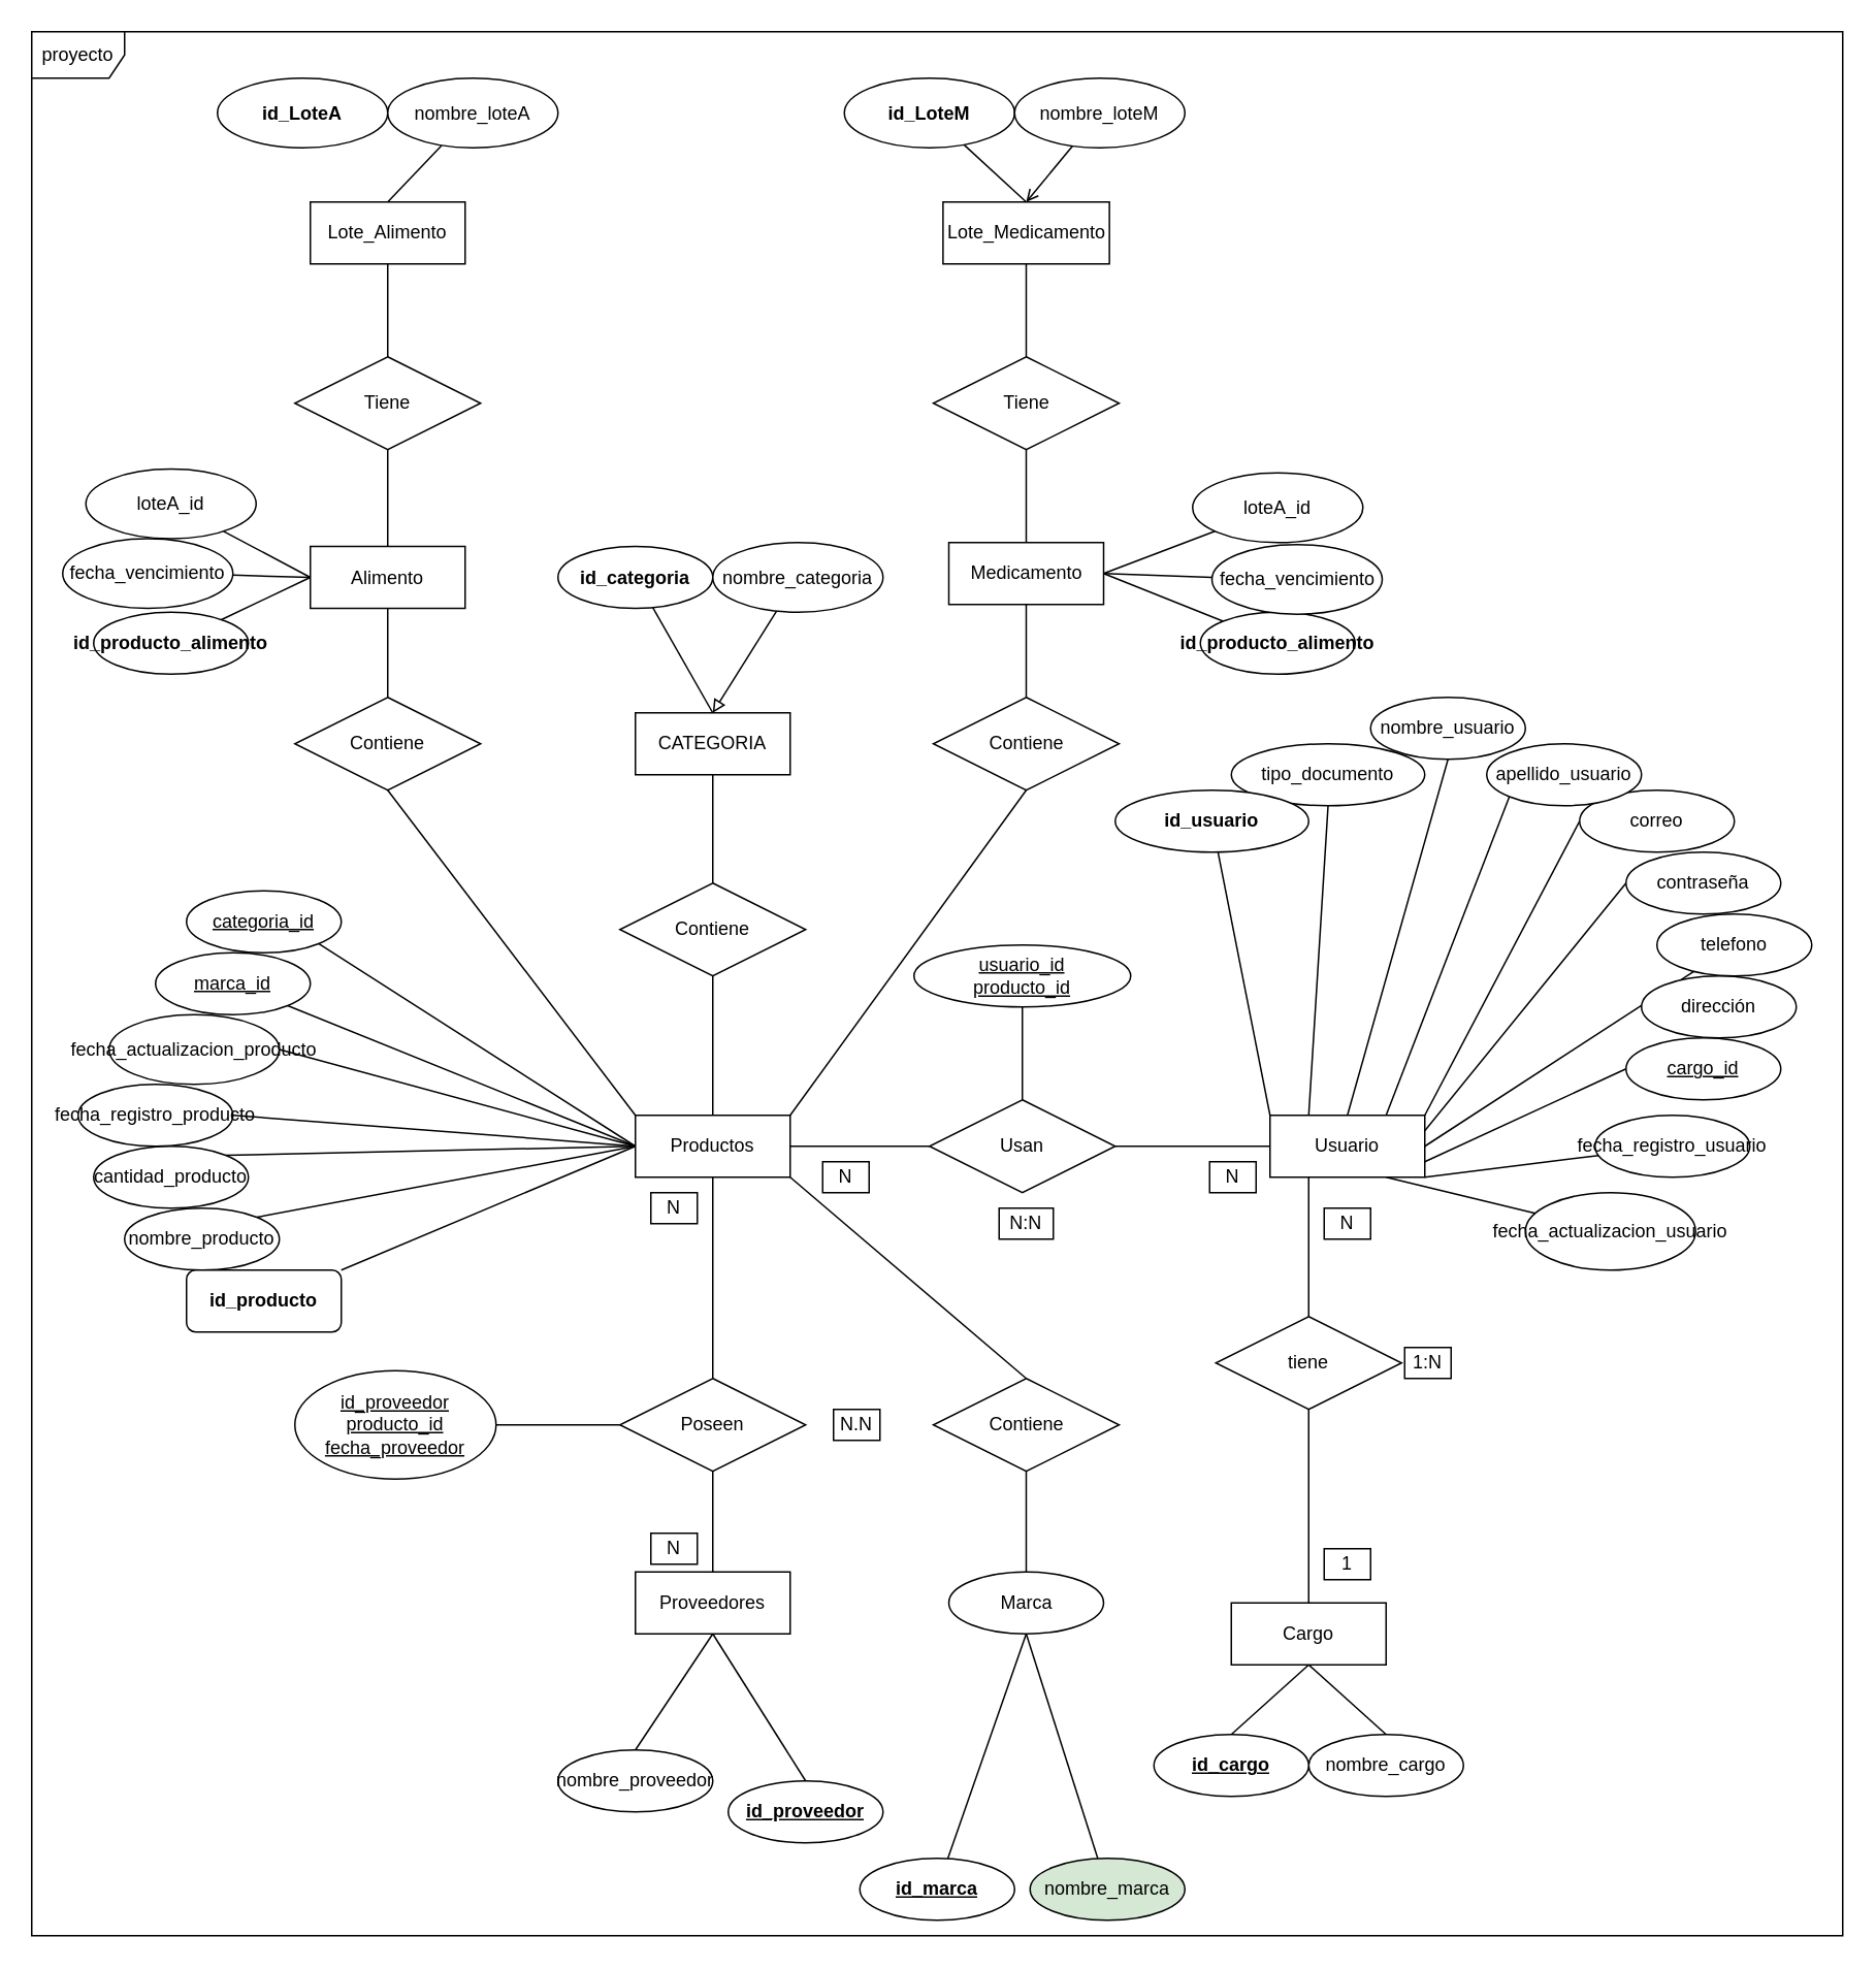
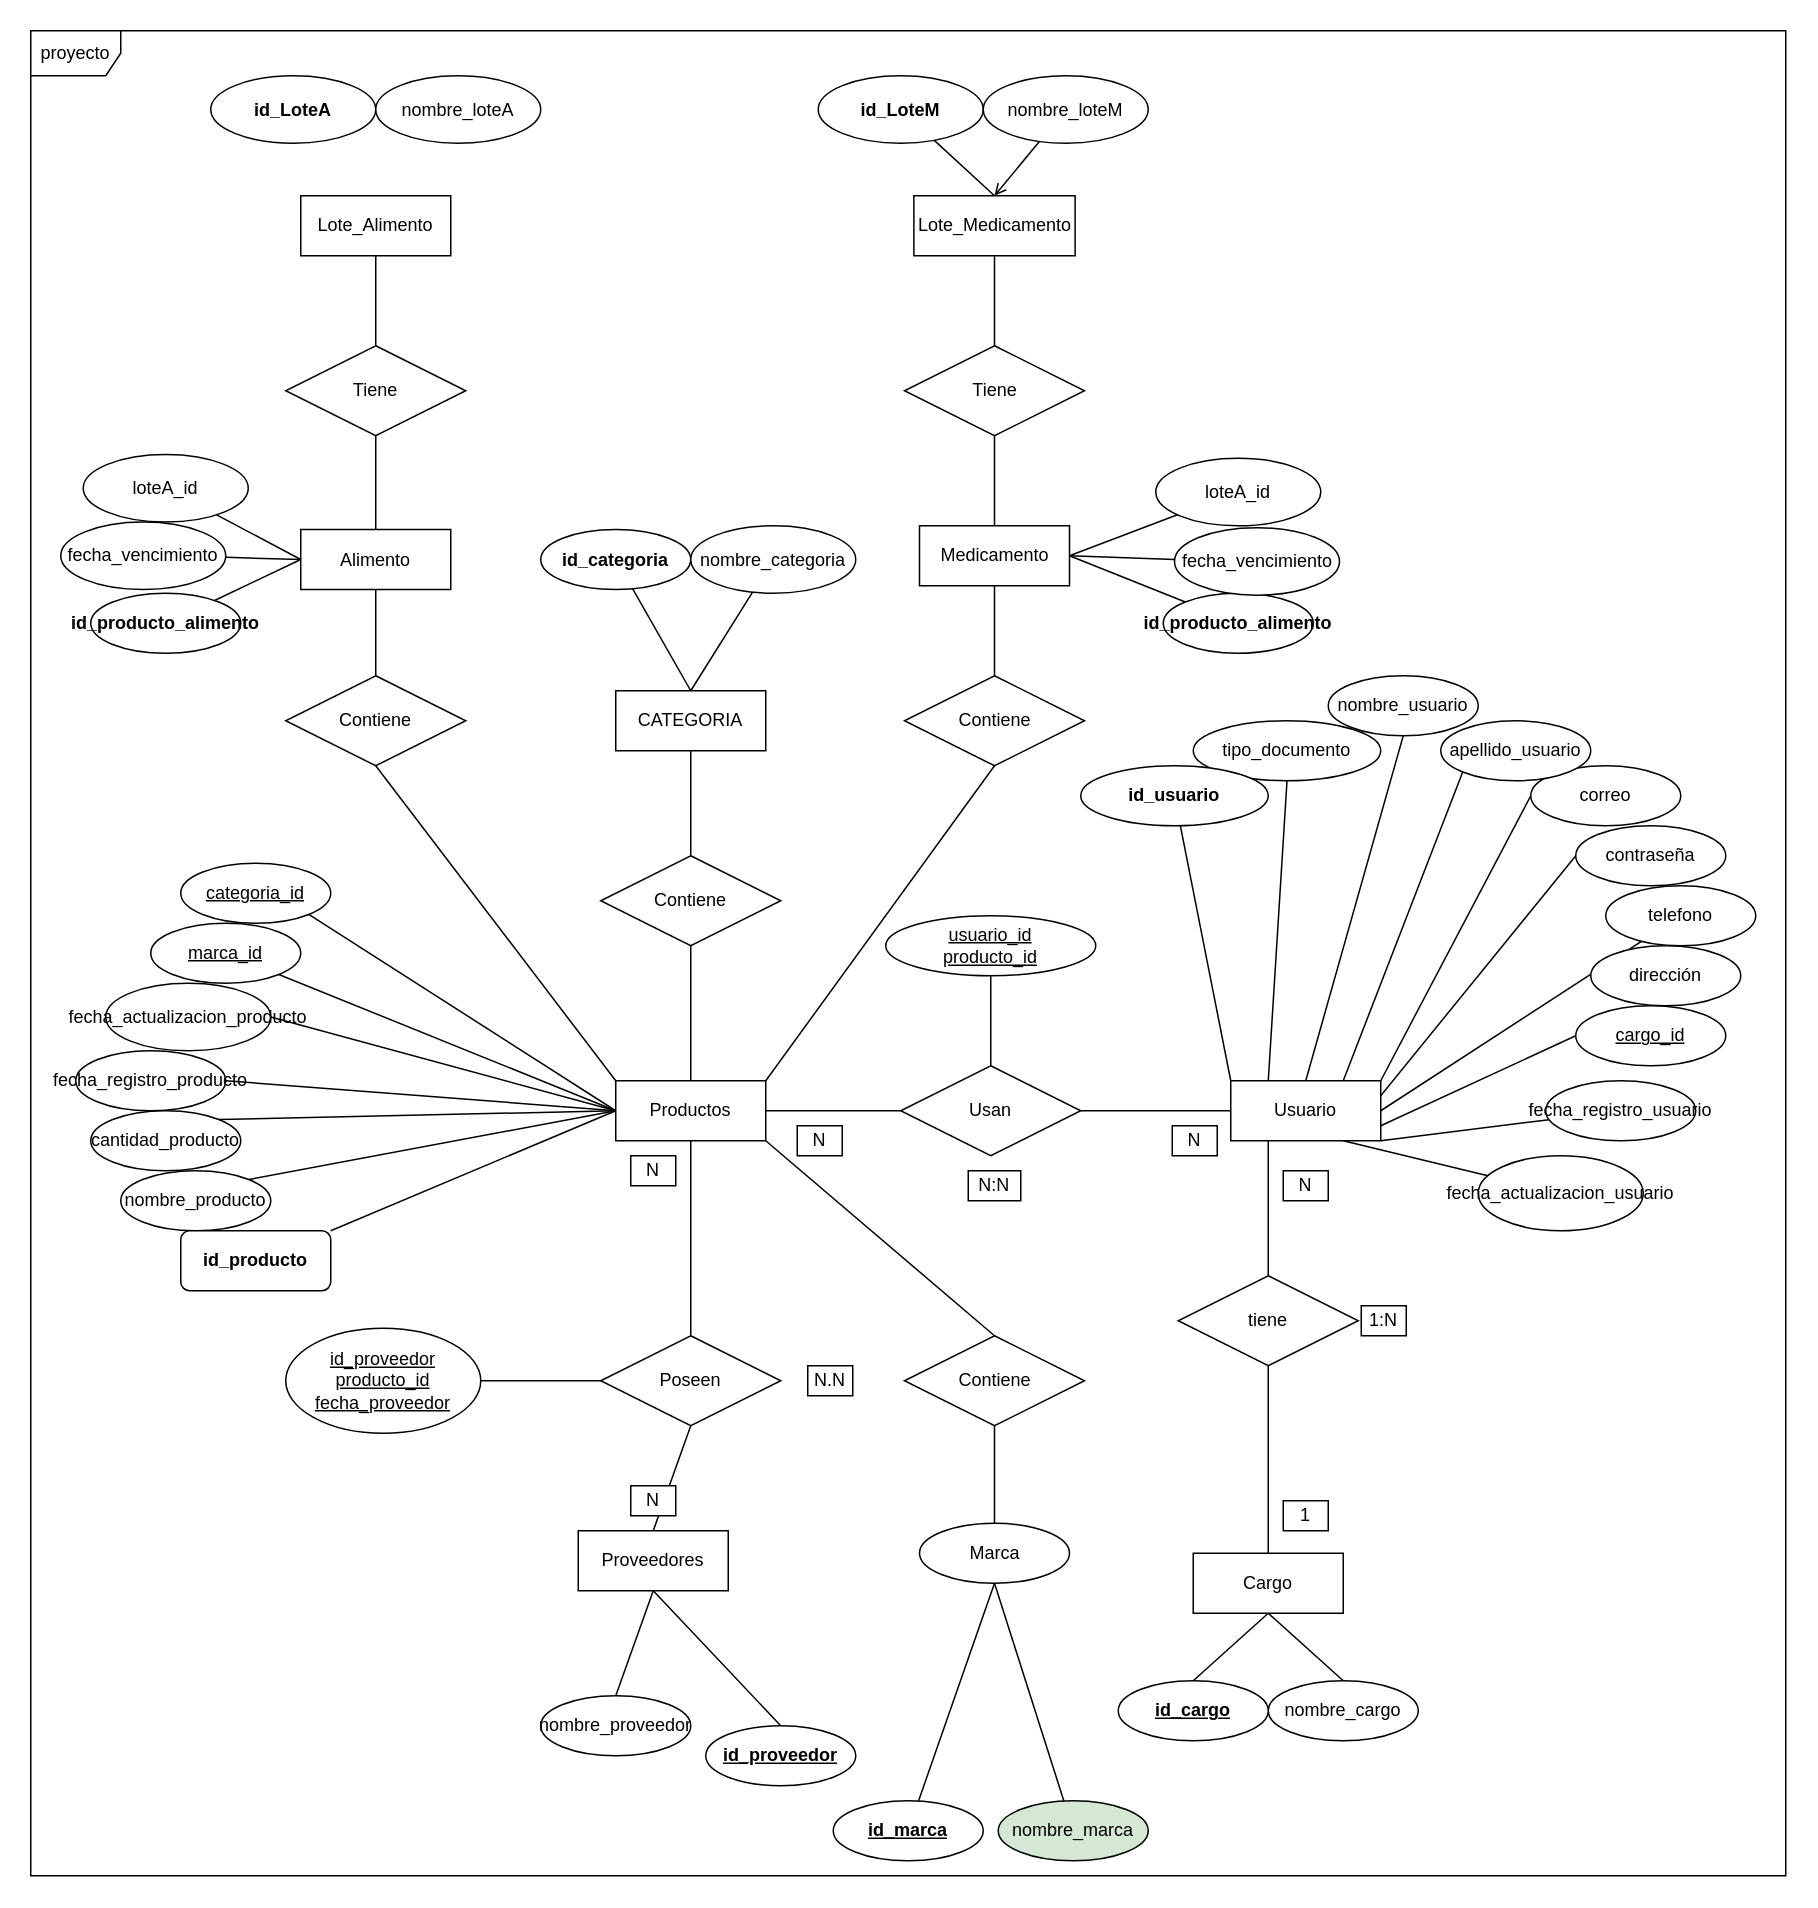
- <mxCell id="110" style="edgeStyle=none;rounded=0;orthogonalLoop=1;jettySize=auto;html=1;entryX=0.5;entryY=0;entryDx=0;entryDy=0;endArrow=none;endFill=0;" parent="1" source="111" target="95" edge="1"><mxGeometry relative="1" as="geometry" /></mxCell>
- <mxCell id="81" style="edgeStyle=none;rounded=0;orthogonalLoop=1;jettySize=auto;html=1;entryX=0.5;entryY=0;entryDx=0;entryDy=0;endArrow=block;endFill=0;" parent="1" source="82" target="76" edge="1"><mxGeometry relative="1" as="geometry" /></mxCell>
+ <mxCell id="81" style="edgeStyle=none;rounded=0;orthogonalLoop=1;jettySize=auto;html=1;entryX=0.5;entryY=0;entryDx=0;entryDy=0;endArrow=none;endFill=0;" parent="1" source="82" target="76" edge="1"><mxGeometry relative="1" as="geometry" /></mxCell>
- <mxCell id="43" value="Proveedores" style="whiteSpace=wrap;html=1;align=center;" parent="1" vertex="1"><mxGeometry x="410" y="1015" width="100" height="40" as="geometry" /></mxCell>
+ <mxCell id="43" value="Proveedores" style="whiteSpace=wrap;html=1;align=center;" parent="1" vertex="1"><mxGeometry x="385" y="1020" width="100" height="40" as="geometry" /></mxCell>
